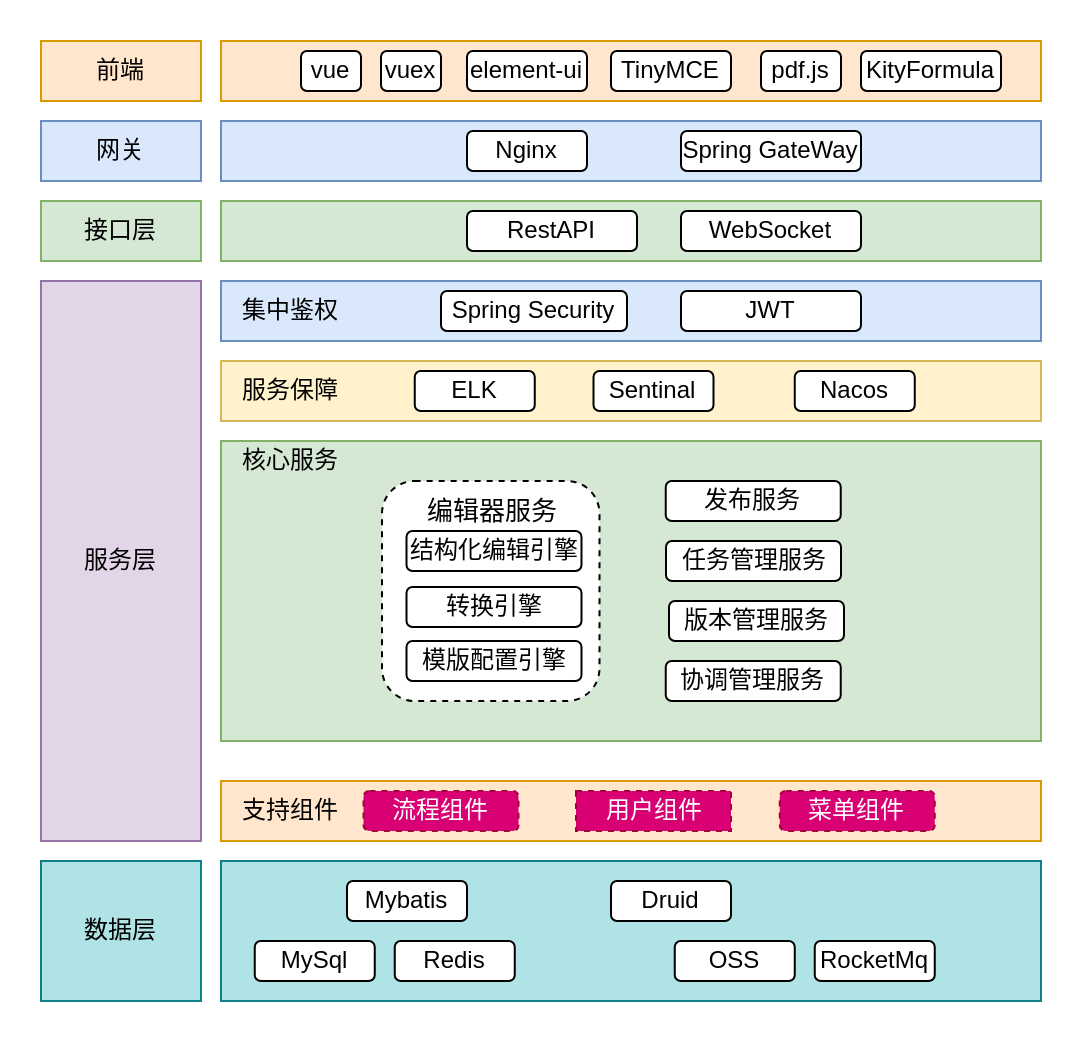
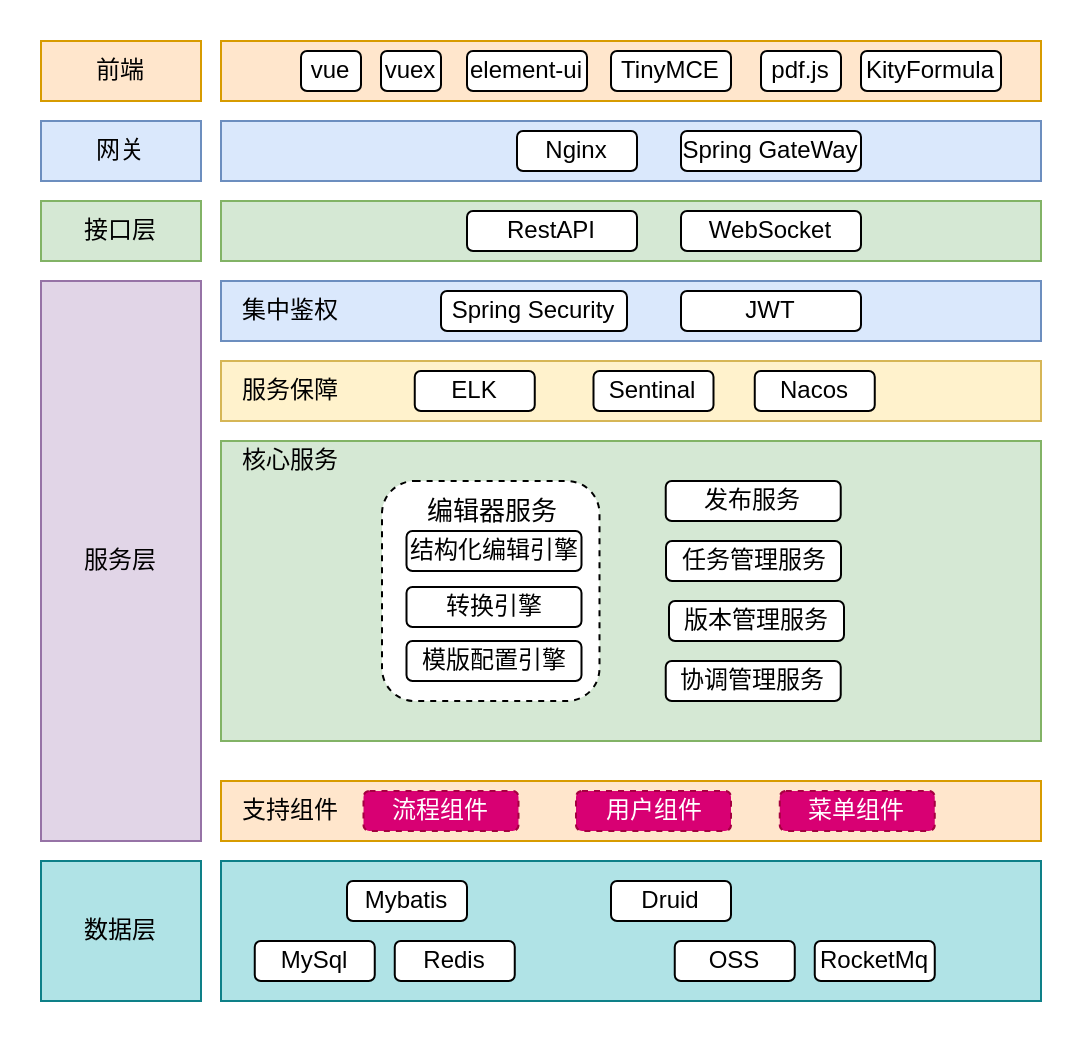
- <mxCell id="13" value="Nginx" style="rounded=1;whiteSpace=wrap;html=1;" vertex="1" parent="1"><mxGeometry x="233" y="65" width="60" height="20" as="geometry" /></mxCell>
+ <mxCell id="13" value="Nginx" style="rounded=1;whiteSpace=wrap;html=1;" vertex="1" parent="1"><mxGeometry x="258" y="65" width="60" height="20" as="geometry" /></mxCell>
- <mxCell id="28" value="Nacos" style="rounded=1;whiteSpace=wrap;html=1;" vertex="1" parent="1"><mxGeometry x="396.88" y="185" width="60" height="20" as="geometry" /></mxCell>
+ <mxCell id="28" value="Nacos" style="rounded=1;whiteSpace=wrap;html=1;" vertex="1" parent="1"><mxGeometry x="376.88" y="185" width="60" height="20" as="geometry" /></mxCell>
- <mxCell id="39" value="用户组件" style="whiteSpace=wrap;html=1;fillColor=#d80073;strokeColor=#A50040;fontColor=#ffffff;dashed=1;rounded=0;" vertex="1" parent="1"><mxGeometry x="287.5" y="395" width="77.5" height="20" as="geometry" /></mxCell>
+ <mxCell id="39" value="用户组件" style="rounded=1;whiteSpace=wrap;html=1;fillColor=#d80073;strokeColor=#A50040;fontColor=#ffffff;dashed=1;" vertex="1" parent="1"><mxGeometry x="287.5" y="395" width="77.5" height="20" as="geometry" /></mxCell>
